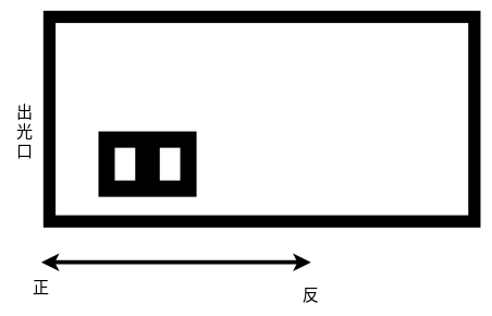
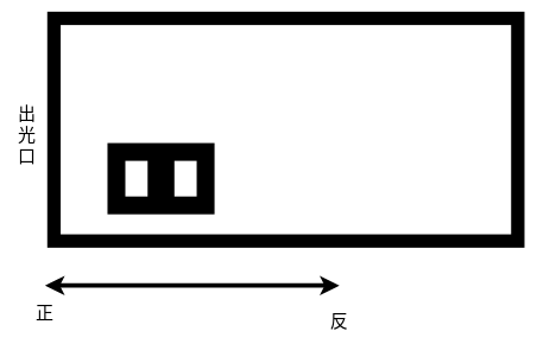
- <mxCell id="5" value="出光口" style="text;html=1;strokeColor=none;fillColor=none;align=center;verticalAlign=middle;whiteSpace=wrap;rounded=0;fontSize=20;" vertex="1" parent="1"><mxGeometry x="20" y="70" width="20" height="180" as="geometry" /></mxCell>
+ <mxCell id="5" value="出光口" style="text;html=1;strokeColor=none;fillColor=none;align=center;verticalAlign=middle;whiteSpace=wrap;rounded=0;fontSize=20;" vertex="1" parent="1"><mxGeometry x="20" y="60" width="20" height="180" as="geometry" /></mxCell>
